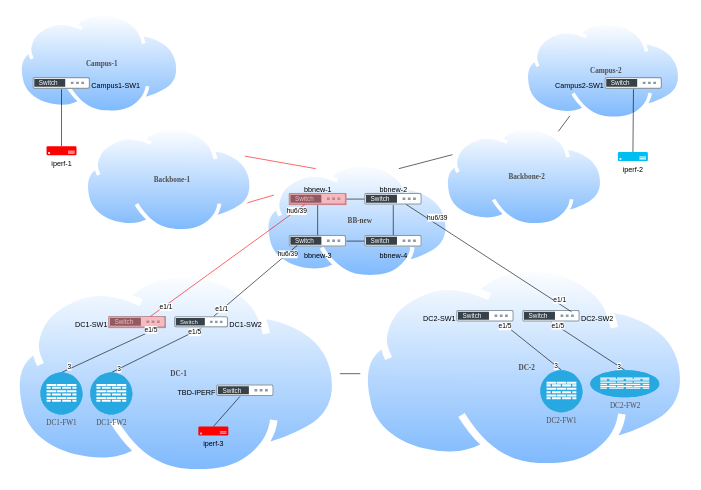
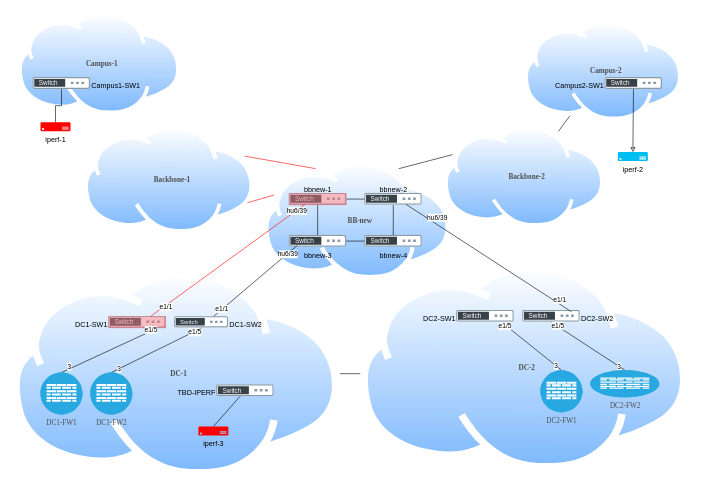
- <mxCell id="59" style="edgeStyle=none;rounded=0;orthogonalLoop=1;jettySize=auto;html=1;exitX=0.5;exitY=1;exitDx=0;exitDy=0;endArrow=none;endFill=0;" parent="1" source="60" target="61" edge="1"><mxGeometry relative="1" as="geometry" /></mxCell>
+ <mxCell id="59" style="edgeStyle=none;rounded=0;orthogonalLoop=1;jettySize=auto;html=1;exitX=0.5;exitY=1;exitDx=0;exitDy=0;endArrow=classic;endFill=0;" parent="1" source="60" target="61" edge="1"><mxGeometry relative="1" as="geometry" /></mxCell>
- <mxCell id="11" value="iperf-1" style="verticalLabelPosition=bottom;html=1;verticalAlign=top;align=center;strokeColor=none;fillColor=#ff0000;shape=mxgraph.azure.server;" parent="1" vertex="1"><mxGeometry x="77" y="242.8" width="50" height="15" as="geometry" /></mxCell>
+ <mxCell id="11" value="iperf-1" style="verticalLabelPosition=bottom;html=1;verticalAlign=top;align=center;strokeColor=none;fillColor=#ff0000;shape=mxgraph.azure.server;" parent="1" vertex="1"><mxGeometry x="67" y="202.8" width="50" height="15" as="geometry" /></mxCell>
